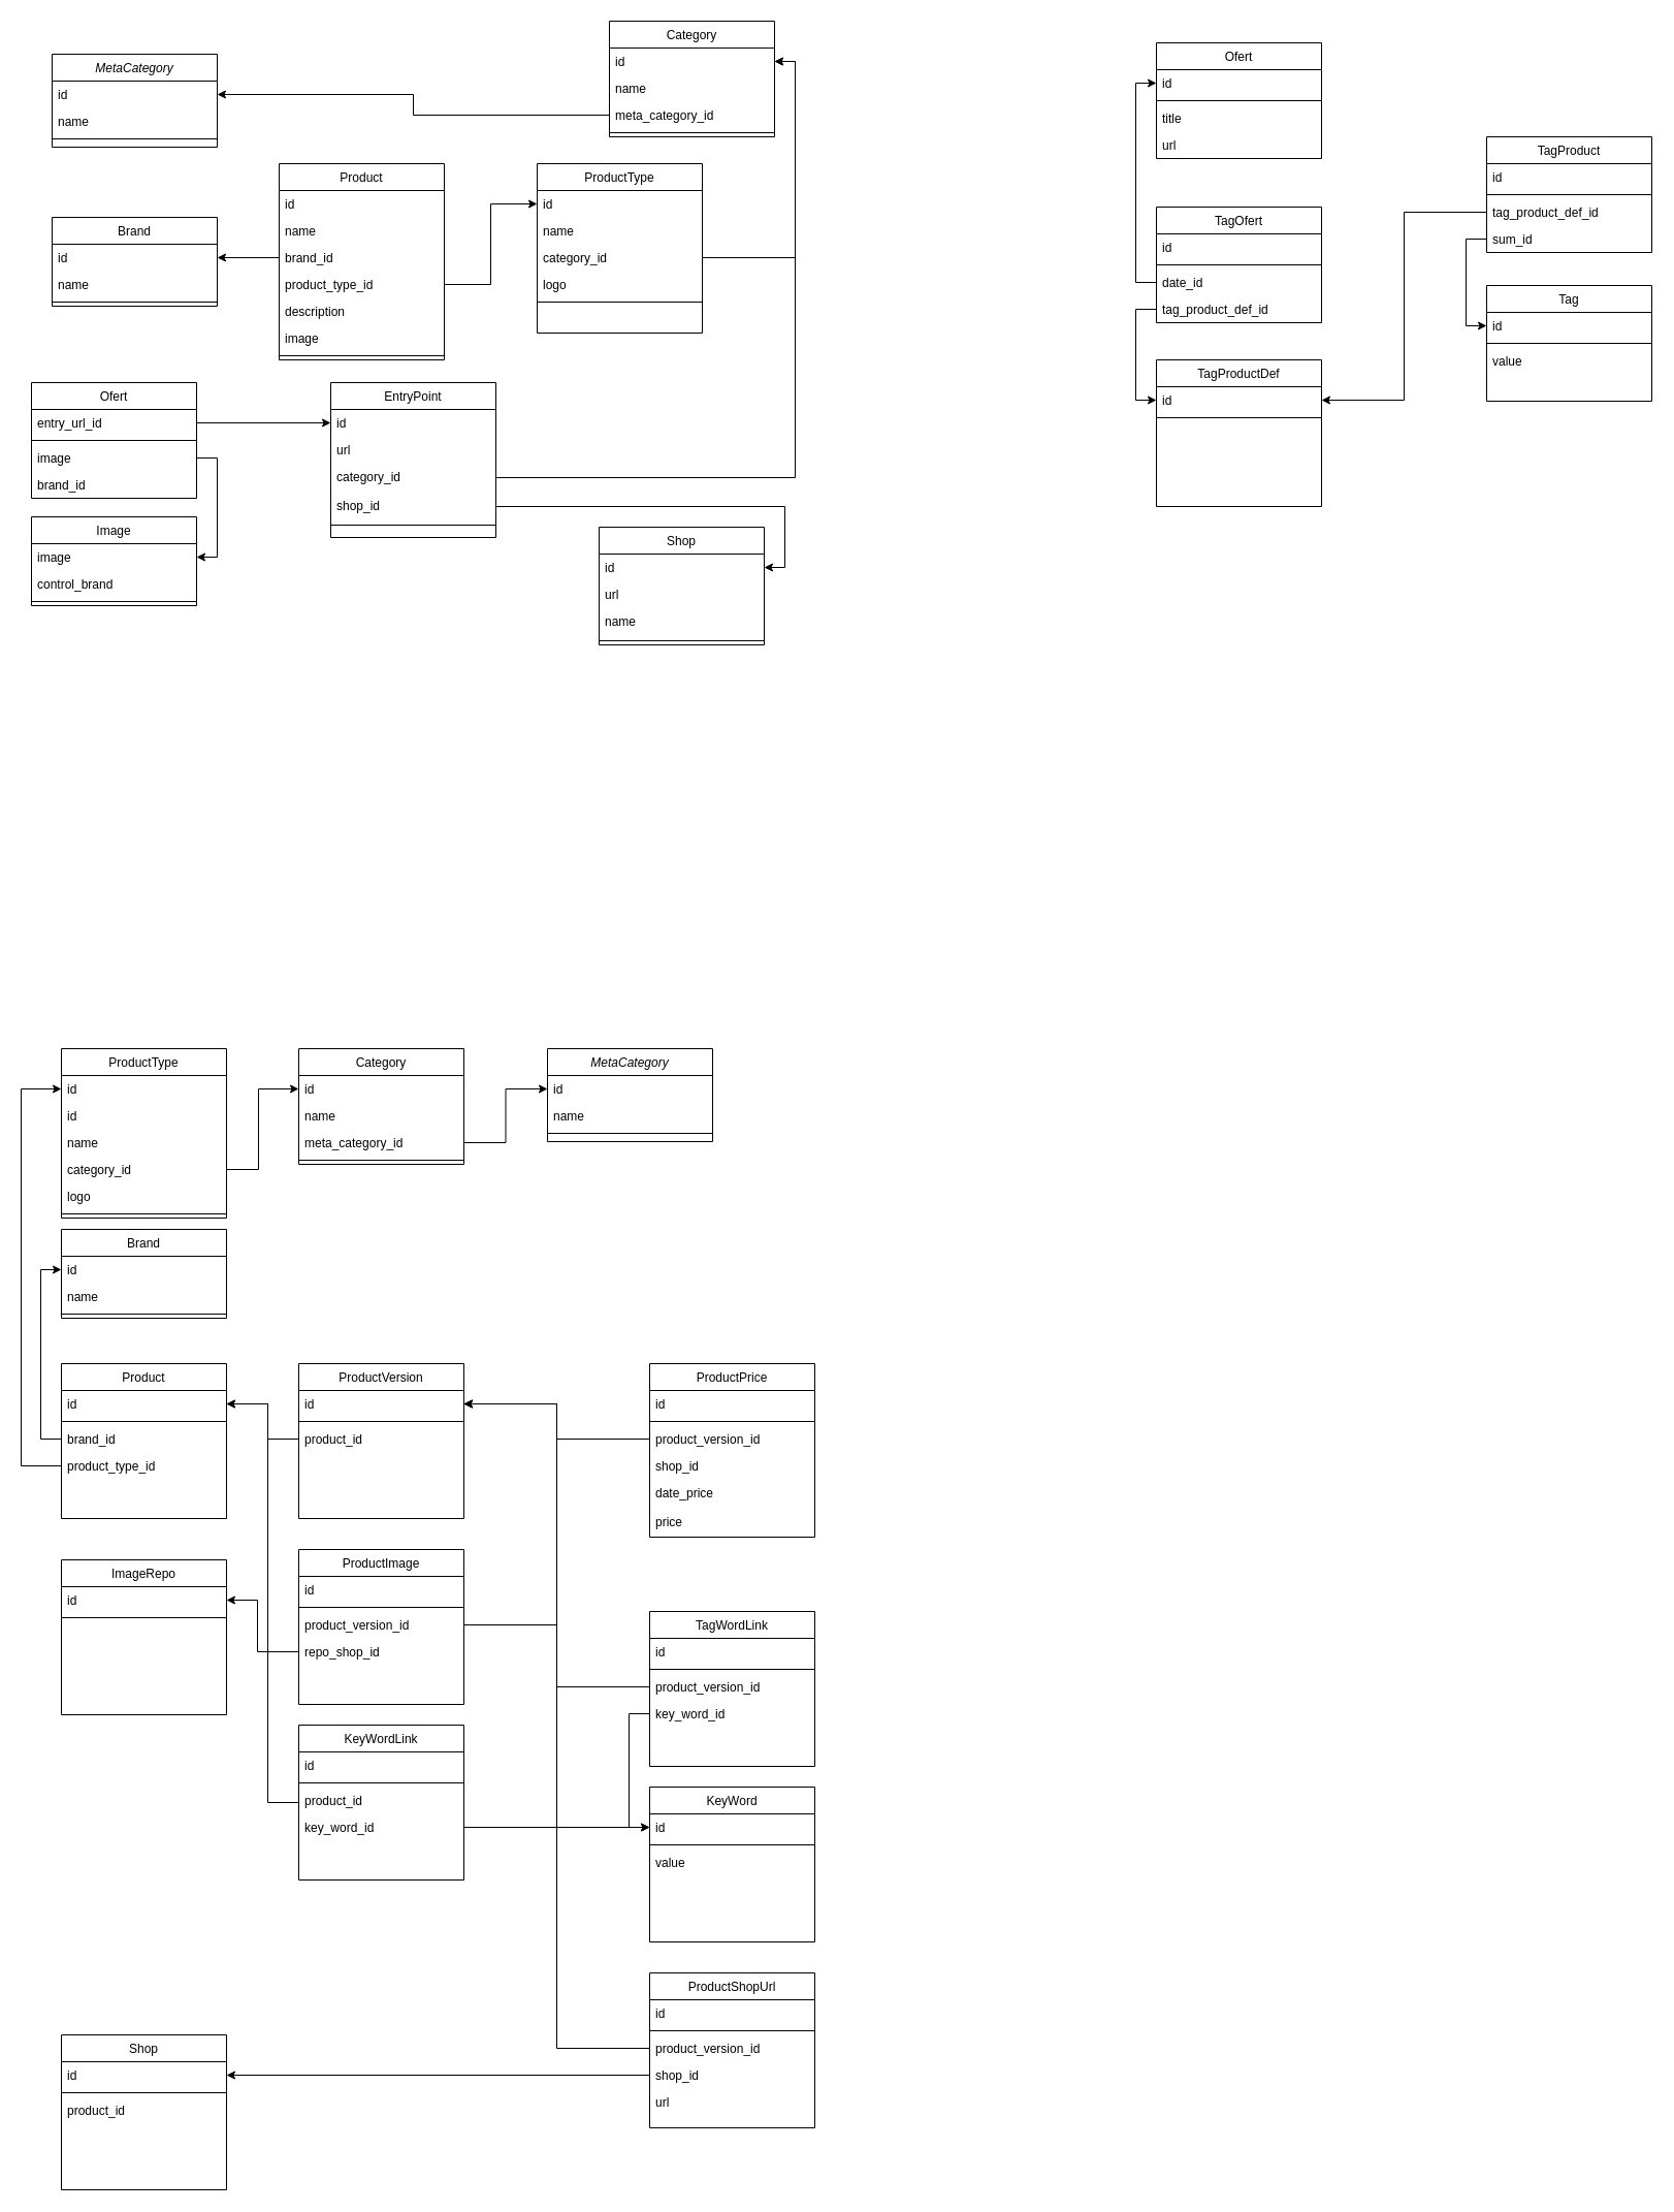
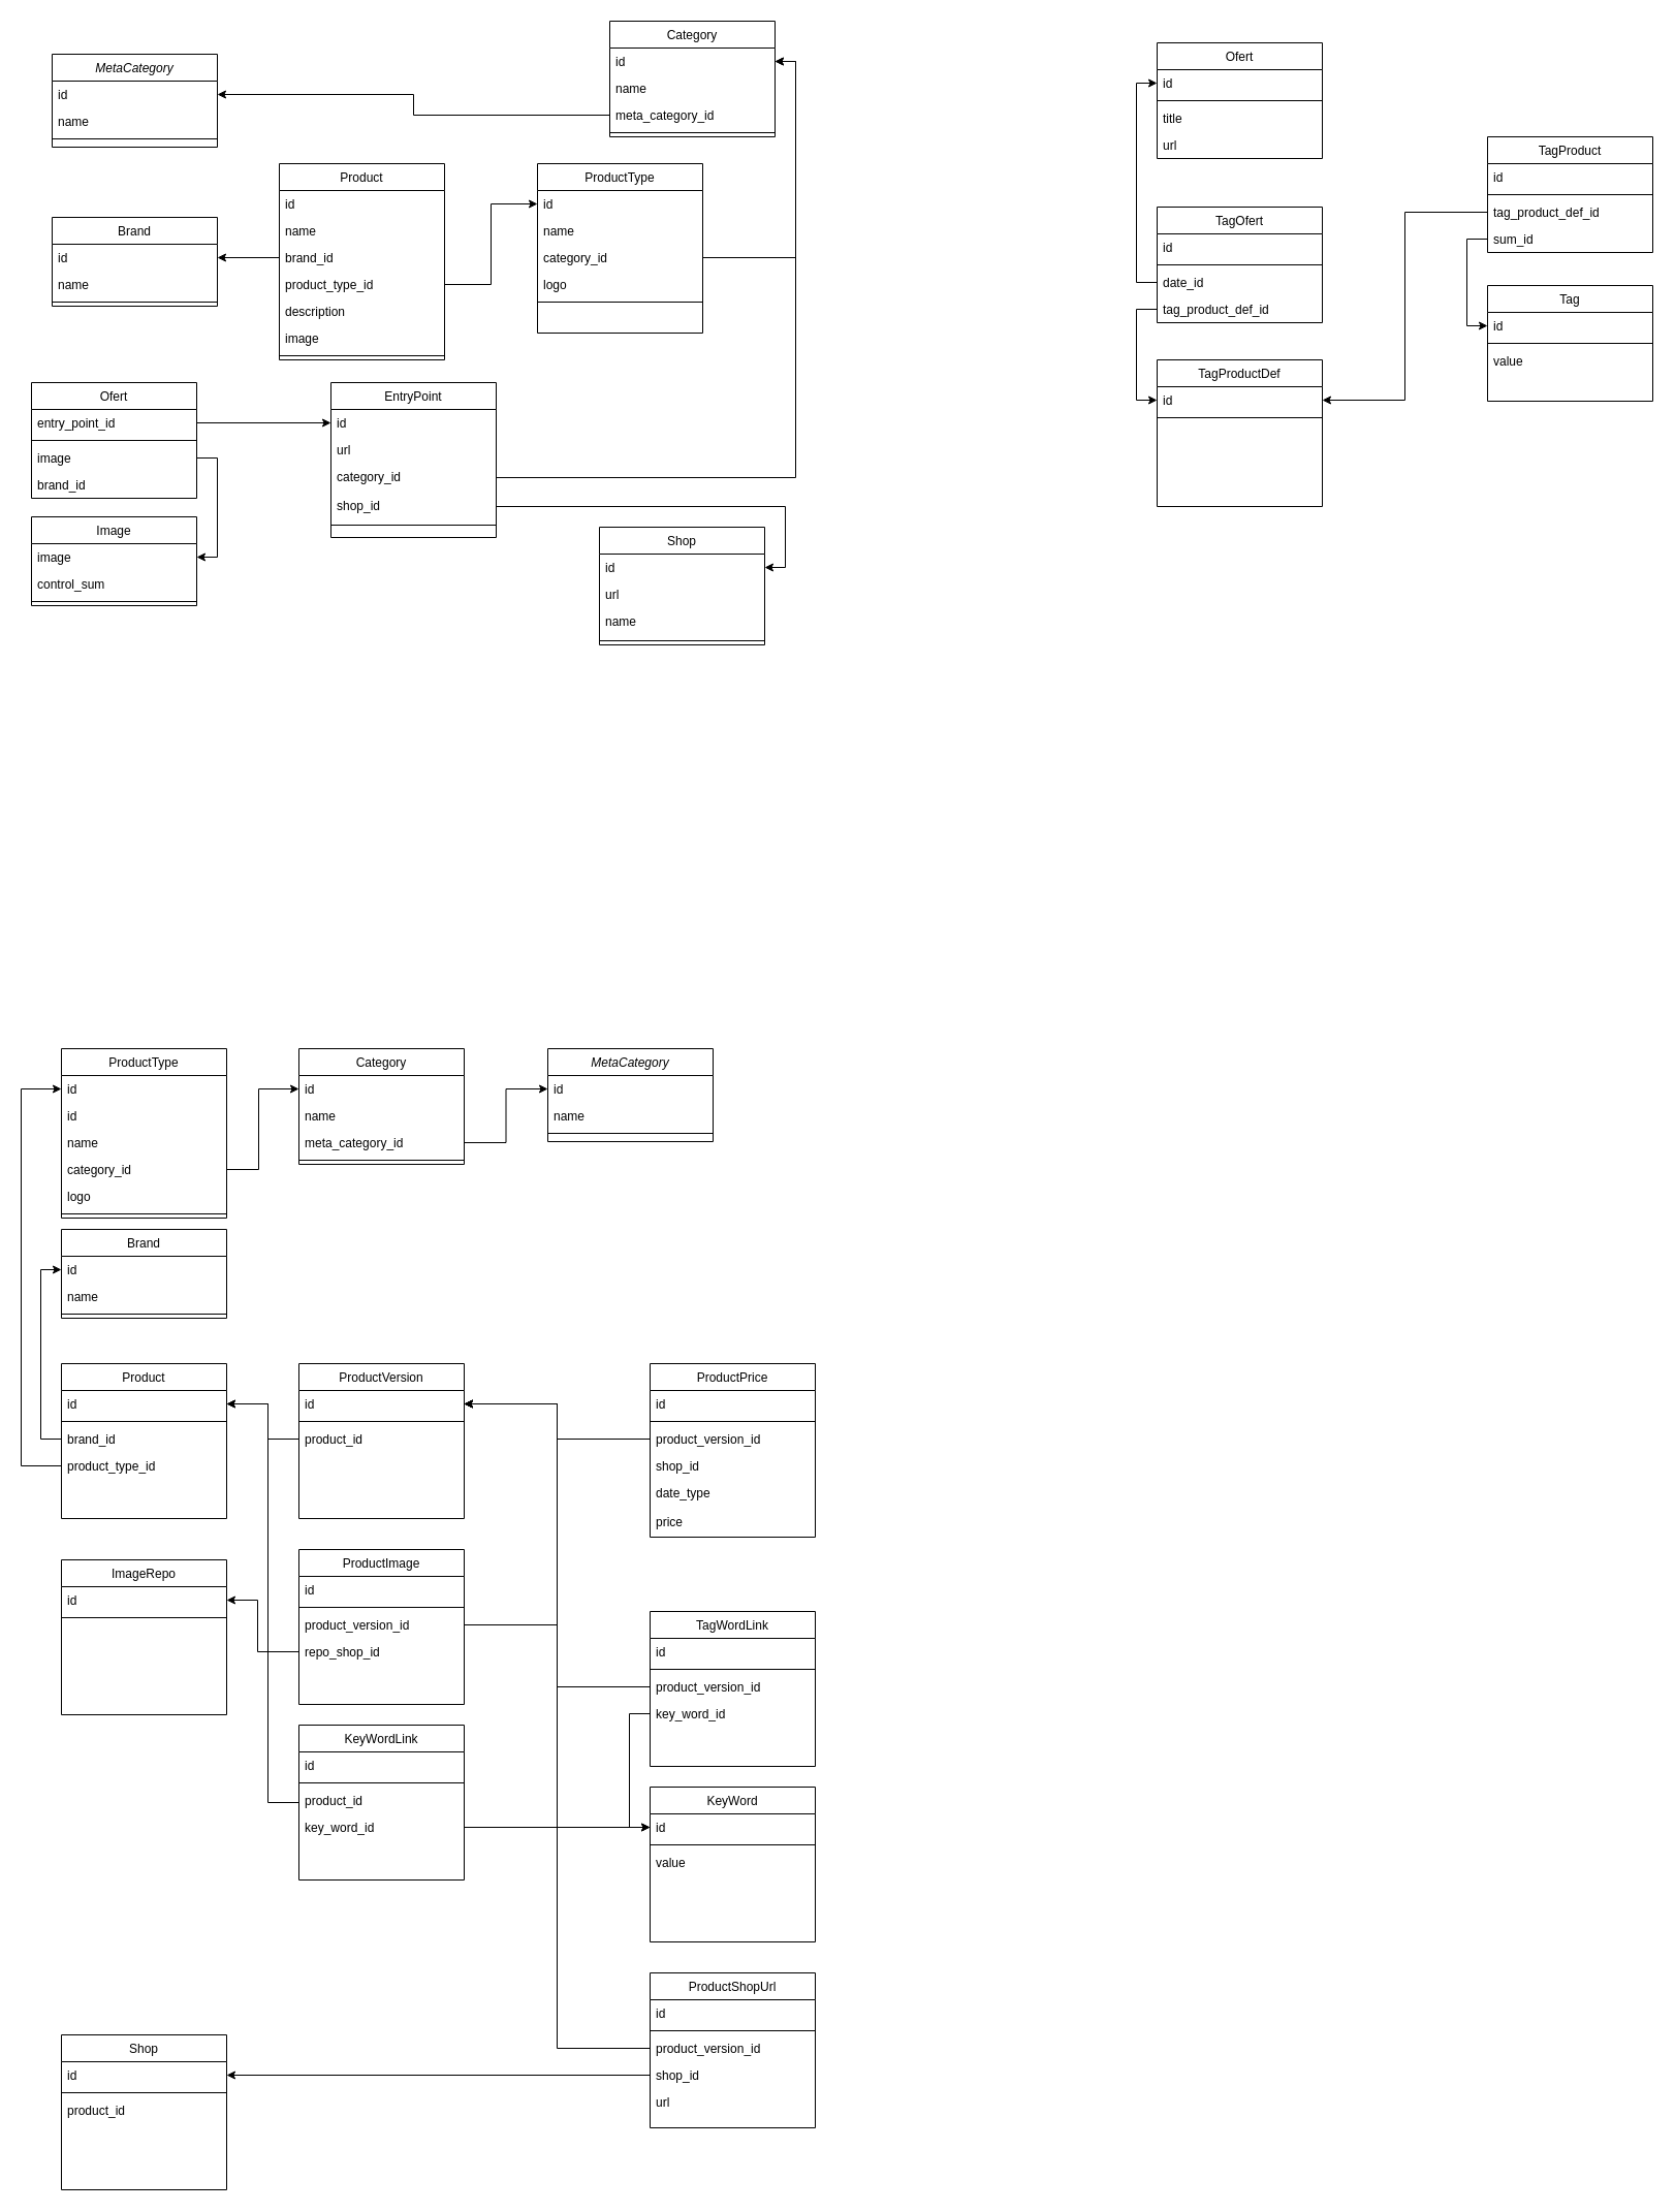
- <mxCell id="48" value="entry_url_id" style="text;align=left;verticalAlign=top;spacingLeft=4;spacingRight=4;overflow=hidden;rotatable=0;points=[[0,0.5],[1,0.5]];portConstraint=eastwest;" parent="47" vertex="1"><mxGeometry y="26" width="160" height="26" as="geometry" /></mxCell>
+ <mxCell id="48" value="entry_point_id" style="text;align=left;verticalAlign=top;spacingLeft=4;spacingRight=4;overflow=hidden;rotatable=0;points=[[0,0.5],[1,0.5]];portConstraint=eastwest;" parent="47" vertex="1"><mxGeometry y="26" width="160" height="26" as="geometry" /></mxCell>
- <mxCell id="54" value="control_brand" style="text;align=left;verticalAlign=top;spacingLeft=4;spacingRight=4;overflow=hidden;rotatable=0;points=[[0,0.5],[1,0.5]];portConstraint=eastwest;" parent="52" vertex="1"><mxGeometry y="52" width="160" height="26" as="geometry" /></mxCell>
+ <mxCell id="54" value="control_sum" style="text;align=left;verticalAlign=top;spacingLeft=4;spacingRight=4;overflow=hidden;rotatable=0;points=[[0,0.5],[1,0.5]];portConstraint=eastwest;" parent="52" vertex="1"><mxGeometry y="52" width="160" height="26" as="geometry" /></mxCell>
- <mxCell id="82" value="date_price" style="text;align=left;verticalAlign=top;spacingLeft=4;spacingRight=4;overflow=hidden;rotatable=0;points=[[0,0.5],[1,0.5]];portConstraint=eastwest;" parent="77" vertex="1"><mxGeometry y="112" width="160" height="28" as="geometry" /></mxCell>
+ <mxCell id="82" value="date_type" style="text;align=left;verticalAlign=top;spacingLeft=4;spacingRight=4;overflow=hidden;rotatable=0;points=[[0,0.5],[1,0.5]];portConstraint=eastwest;" parent="77" vertex="1"><mxGeometry y="112" width="160" height="28" as="geometry" /></mxCell>
